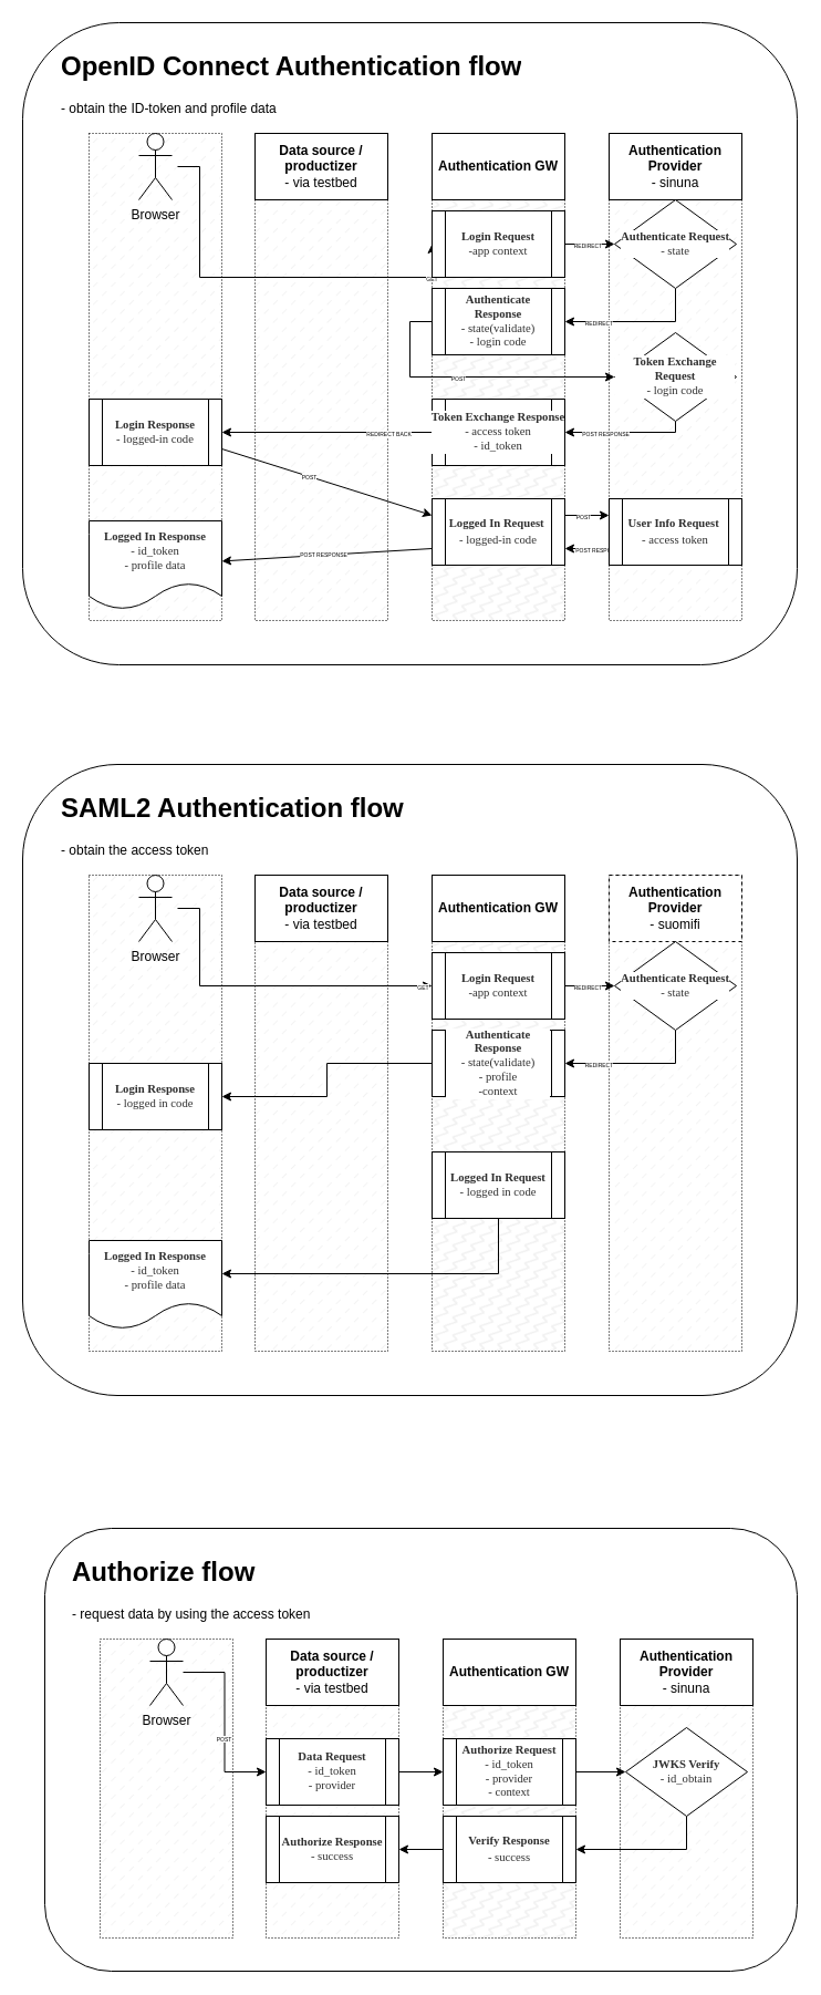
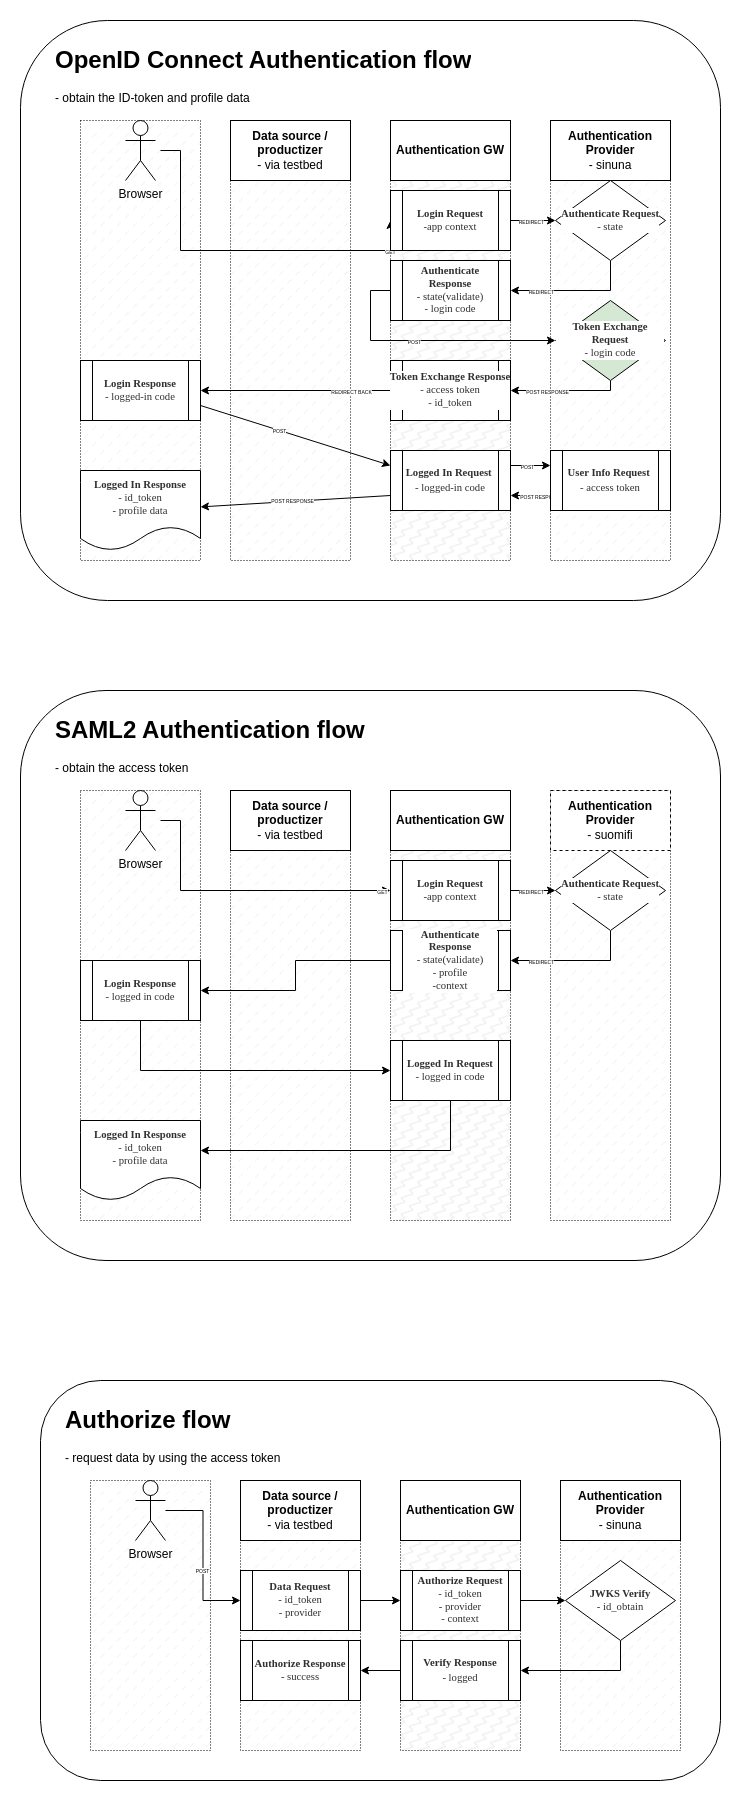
- <mxCell id="26" value="&lt;p style=&quot;margin: 0px; padding: 0px; user-select: text; -webkit-user-drag: none; -webkit-tap-highlight-color: transparent; color: rgb(48, 48, 48); font-family: Calibri; font-size: 10.667px; background-color: rgb(255, 255, 255);&quot;&gt;&lt;strong style=&quot;margin: 0px; padding: 0px; user-select: text; -webkit-user-drag: none; -webkit-tap-highlight-color: transparent; font-size: 8pt;&quot; data-colorparams=&quot;#feffff_null_null&quot;&gt;Token Exchange Request&lt;/strong&gt;&lt;/p&gt;&lt;p style=&quot;margin: 0px; padding: 0px; user-select: text; -webkit-user-drag: none; -webkit-tap-highlight-color: transparent; color: rgb(48, 48, 48); font-family: Calibri; font-size: 10.667px; background-color: rgb(255, 255, 255);&quot;&gt;&lt;span style=&quot;margin: 0px; padding: 0px; user-select: text; -webkit-user-drag: none; -webkit-tap-highlight-color: transparent; font-size: 8pt;&quot; data-colorparams=&quot;#feffff_null_null&quot;&gt;- login code&lt;/span&gt;&lt;/p&gt;" style="rhombus;whiteSpace=wrap;html=1;" parent="1" vertex="1"><mxGeometry x="555" y="300" width="110" height="80" as="geometry" /></mxCell>
+ <mxCell id="26" value="&lt;p style=&quot;margin: 0px; padding: 0px; user-select: text; -webkit-user-drag: none; -webkit-tap-highlight-color: transparent; color: rgb(48, 48, 48); font-family: Calibri; font-size: 10.667px; background-color: rgb(255, 255, 255);&quot;&gt;&lt;strong style=&quot;margin: 0px; padding: 0px; user-select: text; -webkit-user-drag: none; -webkit-tap-highlight-color: transparent; font-size: 8pt;&quot; data-colorparams=&quot;#feffff_null_null&quot;&gt;Token Exchange Request&lt;/strong&gt;&lt;/p&gt;&lt;p style=&quot;margin: 0px; padding: 0px; user-select: text; -webkit-user-drag: none; -webkit-tap-highlight-color: transparent; color: rgb(48, 48, 48); font-family: Calibri; font-size: 10.667px; background-color: rgb(255, 255, 255);&quot;&gt;&lt;span style=&quot;margin: 0px; padding: 0px; user-select: text; -webkit-user-drag: none; -webkit-tap-highlight-color: transparent; font-size: 8pt;&quot; data-colorparams=&quot;#feffff_null_null&quot;&gt;- login code&lt;/span&gt;&lt;/p&gt;" style="rhombus;whiteSpace=wrap;html=1;fillColor=#d5e8d4;" parent="1" vertex="1"><mxGeometry x="555" y="300" width="110" height="80" as="geometry" /></mxCell>
+ <mxCell id="72" style="edgeStyle=orthogonalEdgeStyle;rounded=0;orthogonalLoop=1;jettySize=auto;html=1;entryX=0;entryY=0.5;entryDx=0;entryDy=0;" parent="1" source="73" target="75" edge="1"><mxGeometry relative="1" as="geometry"><Array as="points"><mxPoint x="140" y="1070" /></Array></mxGeometry></mxCell>
- <mxCell id="50" value="&lt;p style=&quot;margin: 0px; padding: 0px; user-select: text; -webkit-user-drag: none; -webkit-tap-highlight-color: transparent; color: rgb(48, 48, 48); font-family: Calibri; font-size: 10.667px; background-color: rgb(255, 255, 255);&quot;&gt;&lt;strong style=&quot;margin: 0px; padding: 0px; user-select: text; -webkit-user-drag: none; -webkit-tap-highlight-color: transparent; font-size: 8pt;&quot; data-colorparams=&quot;#feffff_null_null&quot;&gt;Verify Response&lt;/strong&gt;&lt;/p&gt;&lt;p style=&quot;margin: 0px; padding: 0px; user-select: text; -webkit-user-drag: none; -webkit-tap-highlight-color: transparent; color: rgb(48, 48, 48); font-family: Calibri; background-color: rgb(255, 255, 255);&quot;&gt;&lt;span style=&quot;font-size: 10.667px;&quot;&gt;- success&lt;/span&gt;&lt;/p&gt;" style="shape=process;whiteSpace=wrap;html=1;backgroundOutline=1;" parent="1" vertex="1"><mxGeometry x="400" y="1640" width="120" height="60" as="geometry" /></mxCell>
+ <mxCell id="50" value="&lt;p style=&quot;margin: 0px; padding: 0px; user-select: text; -webkit-user-drag: none; -webkit-tap-highlight-color: transparent; color: rgb(48, 48, 48); font-family: Calibri; font-size: 10.667px; background-color: rgb(255, 255, 255);&quot;&gt;&lt;strong style=&quot;margin: 0px; padding: 0px; user-select: text; -webkit-user-drag: none; -webkit-tap-highlight-color: transparent; font-size: 8pt;&quot; data-colorparams=&quot;#feffff_null_null&quot;&gt;Verify Response&lt;/strong&gt;&lt;/p&gt;&lt;p style=&quot;margin: 0px; padding: 0px; user-select: text; -webkit-user-drag: none; -webkit-tap-highlight-color: transparent; color: rgb(48, 48, 48); font-family: Calibri; background-color: rgb(255, 255, 255);&quot;&gt;&lt;span style=&quot;font-size: 10.667px;&quot;&gt;- logged&lt;/span&gt;&lt;/p&gt;" style="shape=process;whiteSpace=wrap;html=1;backgroundOutline=1;" parent="1" vertex="1"><mxGeometry x="400" y="1640" width="120" height="60" as="geometry" /></mxCell>
